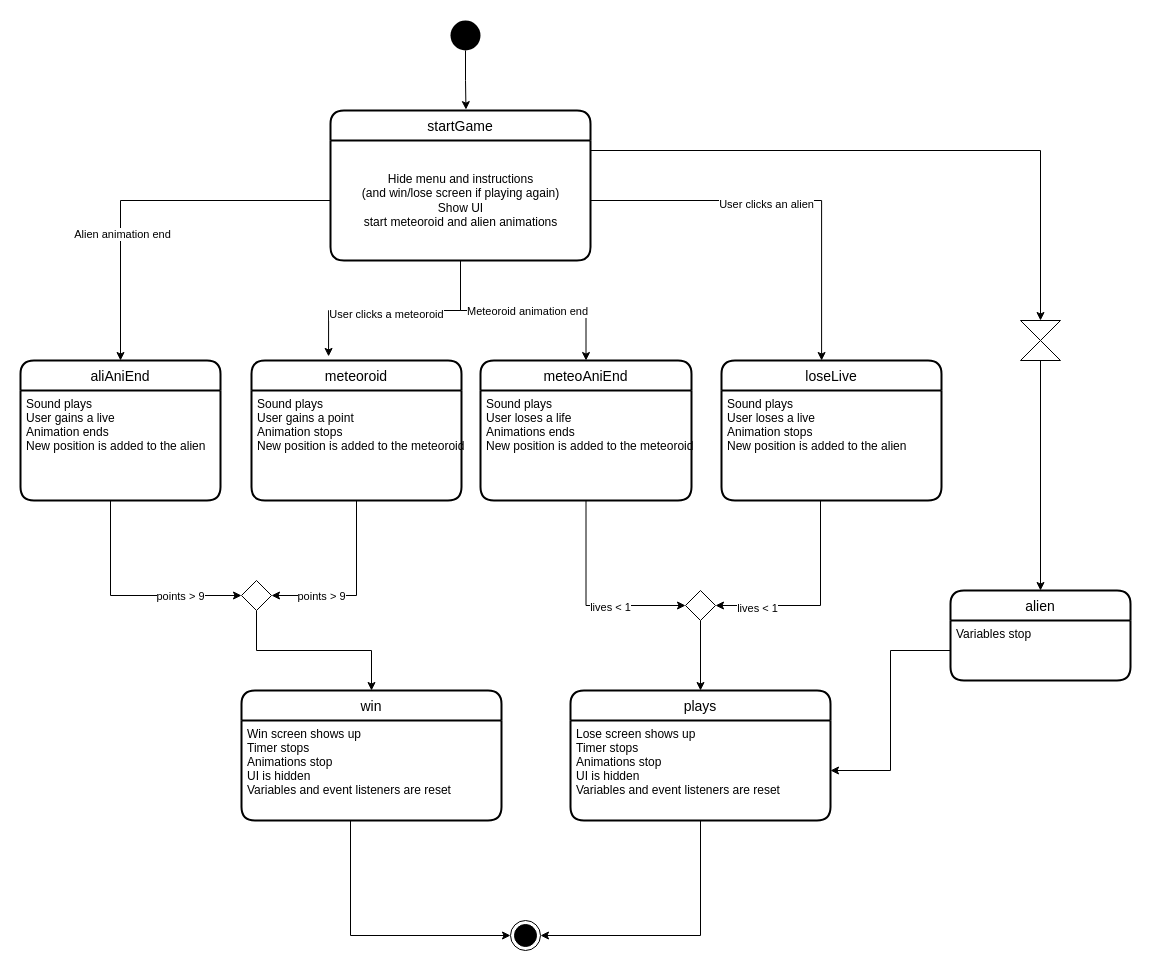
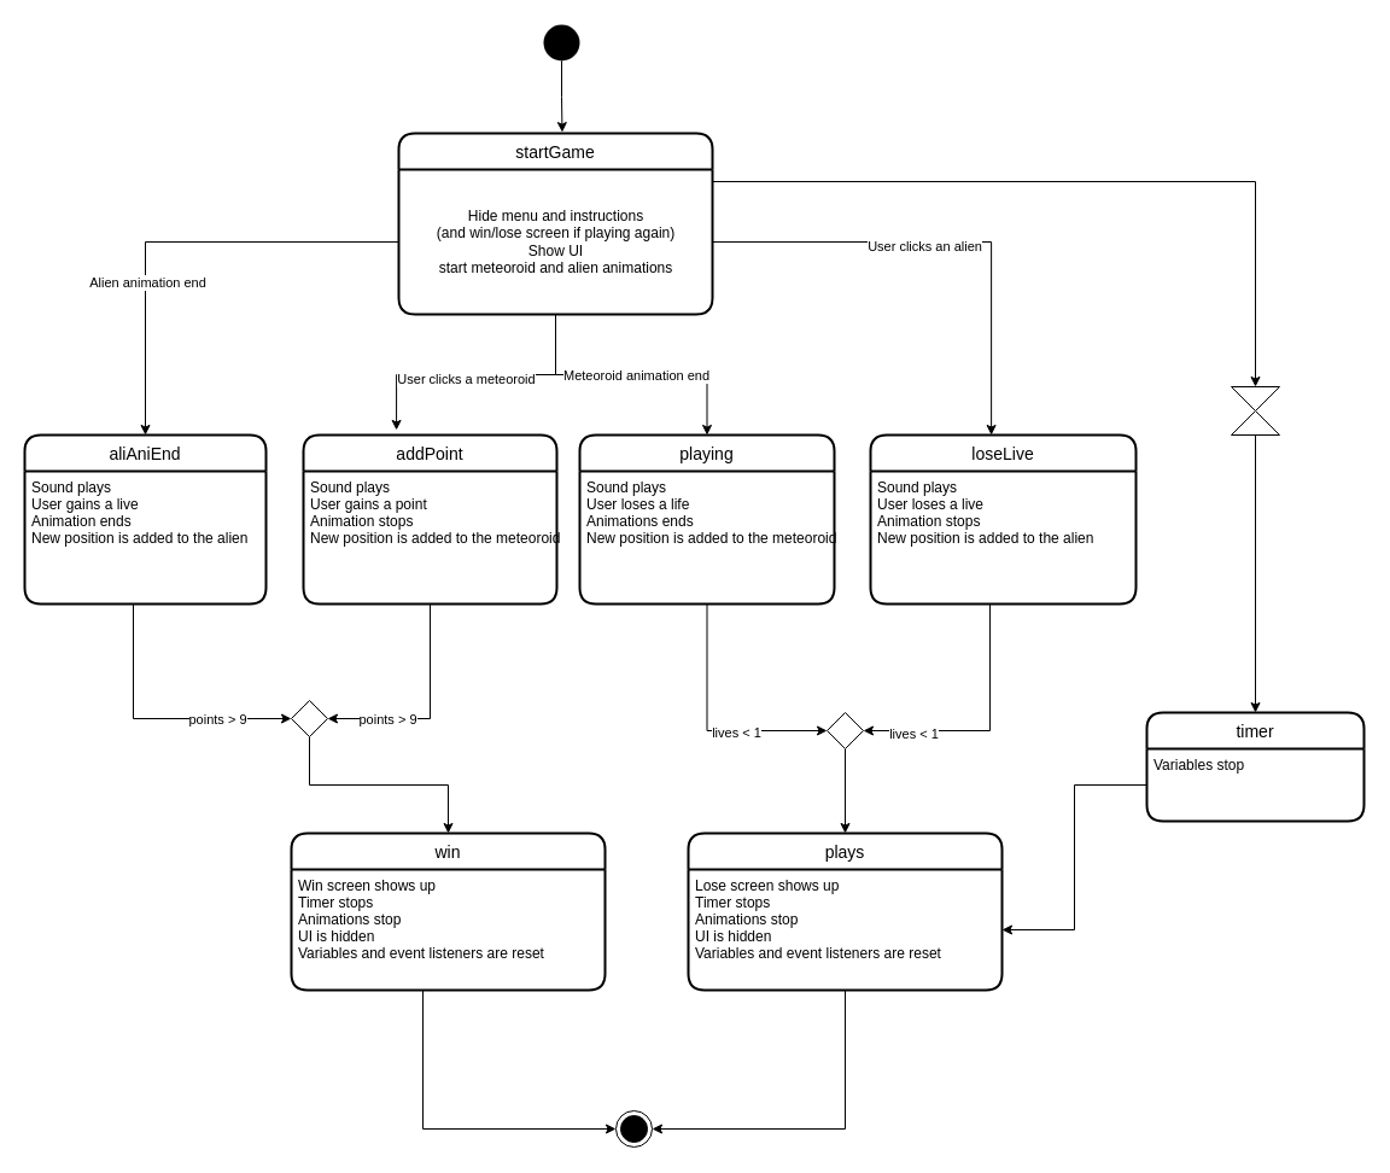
- <mxCell id="6" value="meteoroid" style="swimlane;childLayout=stackLayout;horizontal=1;startSize=30;horizontalStack=0;rounded=1;fontSize=14;fontStyle=0;strokeWidth=2;resizeParent=0;resizeLast=1;shadow=0;dashed=0;align=center;" vertex="1" parent="1"><mxGeometry x="251" y="360" width="210" height="140" as="geometry" /></mxCell>
+ <mxCell id="6" value="addPoint" style="swimlane;childLayout=stackLayout;horizontal=1;startSize=30;horizontalStack=0;rounded=1;fontSize=14;fontStyle=0;strokeWidth=2;resizeParent=0;resizeLast=1;shadow=0;dashed=0;align=center;" vertex="1" parent="1"><mxGeometry x="251" y="360" width="210" height="140" as="geometry" /></mxCell>
- <mxCell id="10" value="meteoAniEnd" style="swimlane;childLayout=stackLayout;horizontal=1;startSize=30;horizontalStack=0;rounded=1;fontSize=14;fontStyle=0;strokeWidth=2;resizeParent=0;resizeLast=1;shadow=0;dashed=0;align=center;" vertex="1" parent="1"><mxGeometry x="480" y="360" width="211" height="140" as="geometry" /></mxCell>
+ <mxCell id="10" value="playing" style="swimlane;childLayout=stackLayout;horizontal=1;startSize=30;horizontalStack=0;rounded=1;fontSize=14;fontStyle=0;strokeWidth=2;resizeParent=0;resizeLast=1;shadow=0;dashed=0;align=center;" vertex="1" parent="1"><mxGeometry x="480" y="360" width="211" height="140" as="geometry" /></mxCell>
- <mxCell id="24" value="alien" style="swimlane;childLayout=stackLayout;horizontal=1;startSize=30;horizontalStack=0;rounded=1;fontSize=14;fontStyle=0;strokeWidth=2;resizeParent=0;resizeLast=1;shadow=0;dashed=0;align=center;" vertex="1" parent="1"><mxGeometry x="950" y="590" width="180" height="90" as="geometry" /></mxCell>
+ <mxCell id="24" value="timer" style="swimlane;childLayout=stackLayout;horizontal=1;startSize=30;horizontalStack=0;rounded=1;fontSize=14;fontStyle=0;strokeWidth=2;resizeParent=0;resizeLast=1;shadow=0;dashed=0;align=center;" vertex="1" parent="1"><mxGeometry x="950" y="590" width="180" height="90" as="geometry" /></mxCell>
